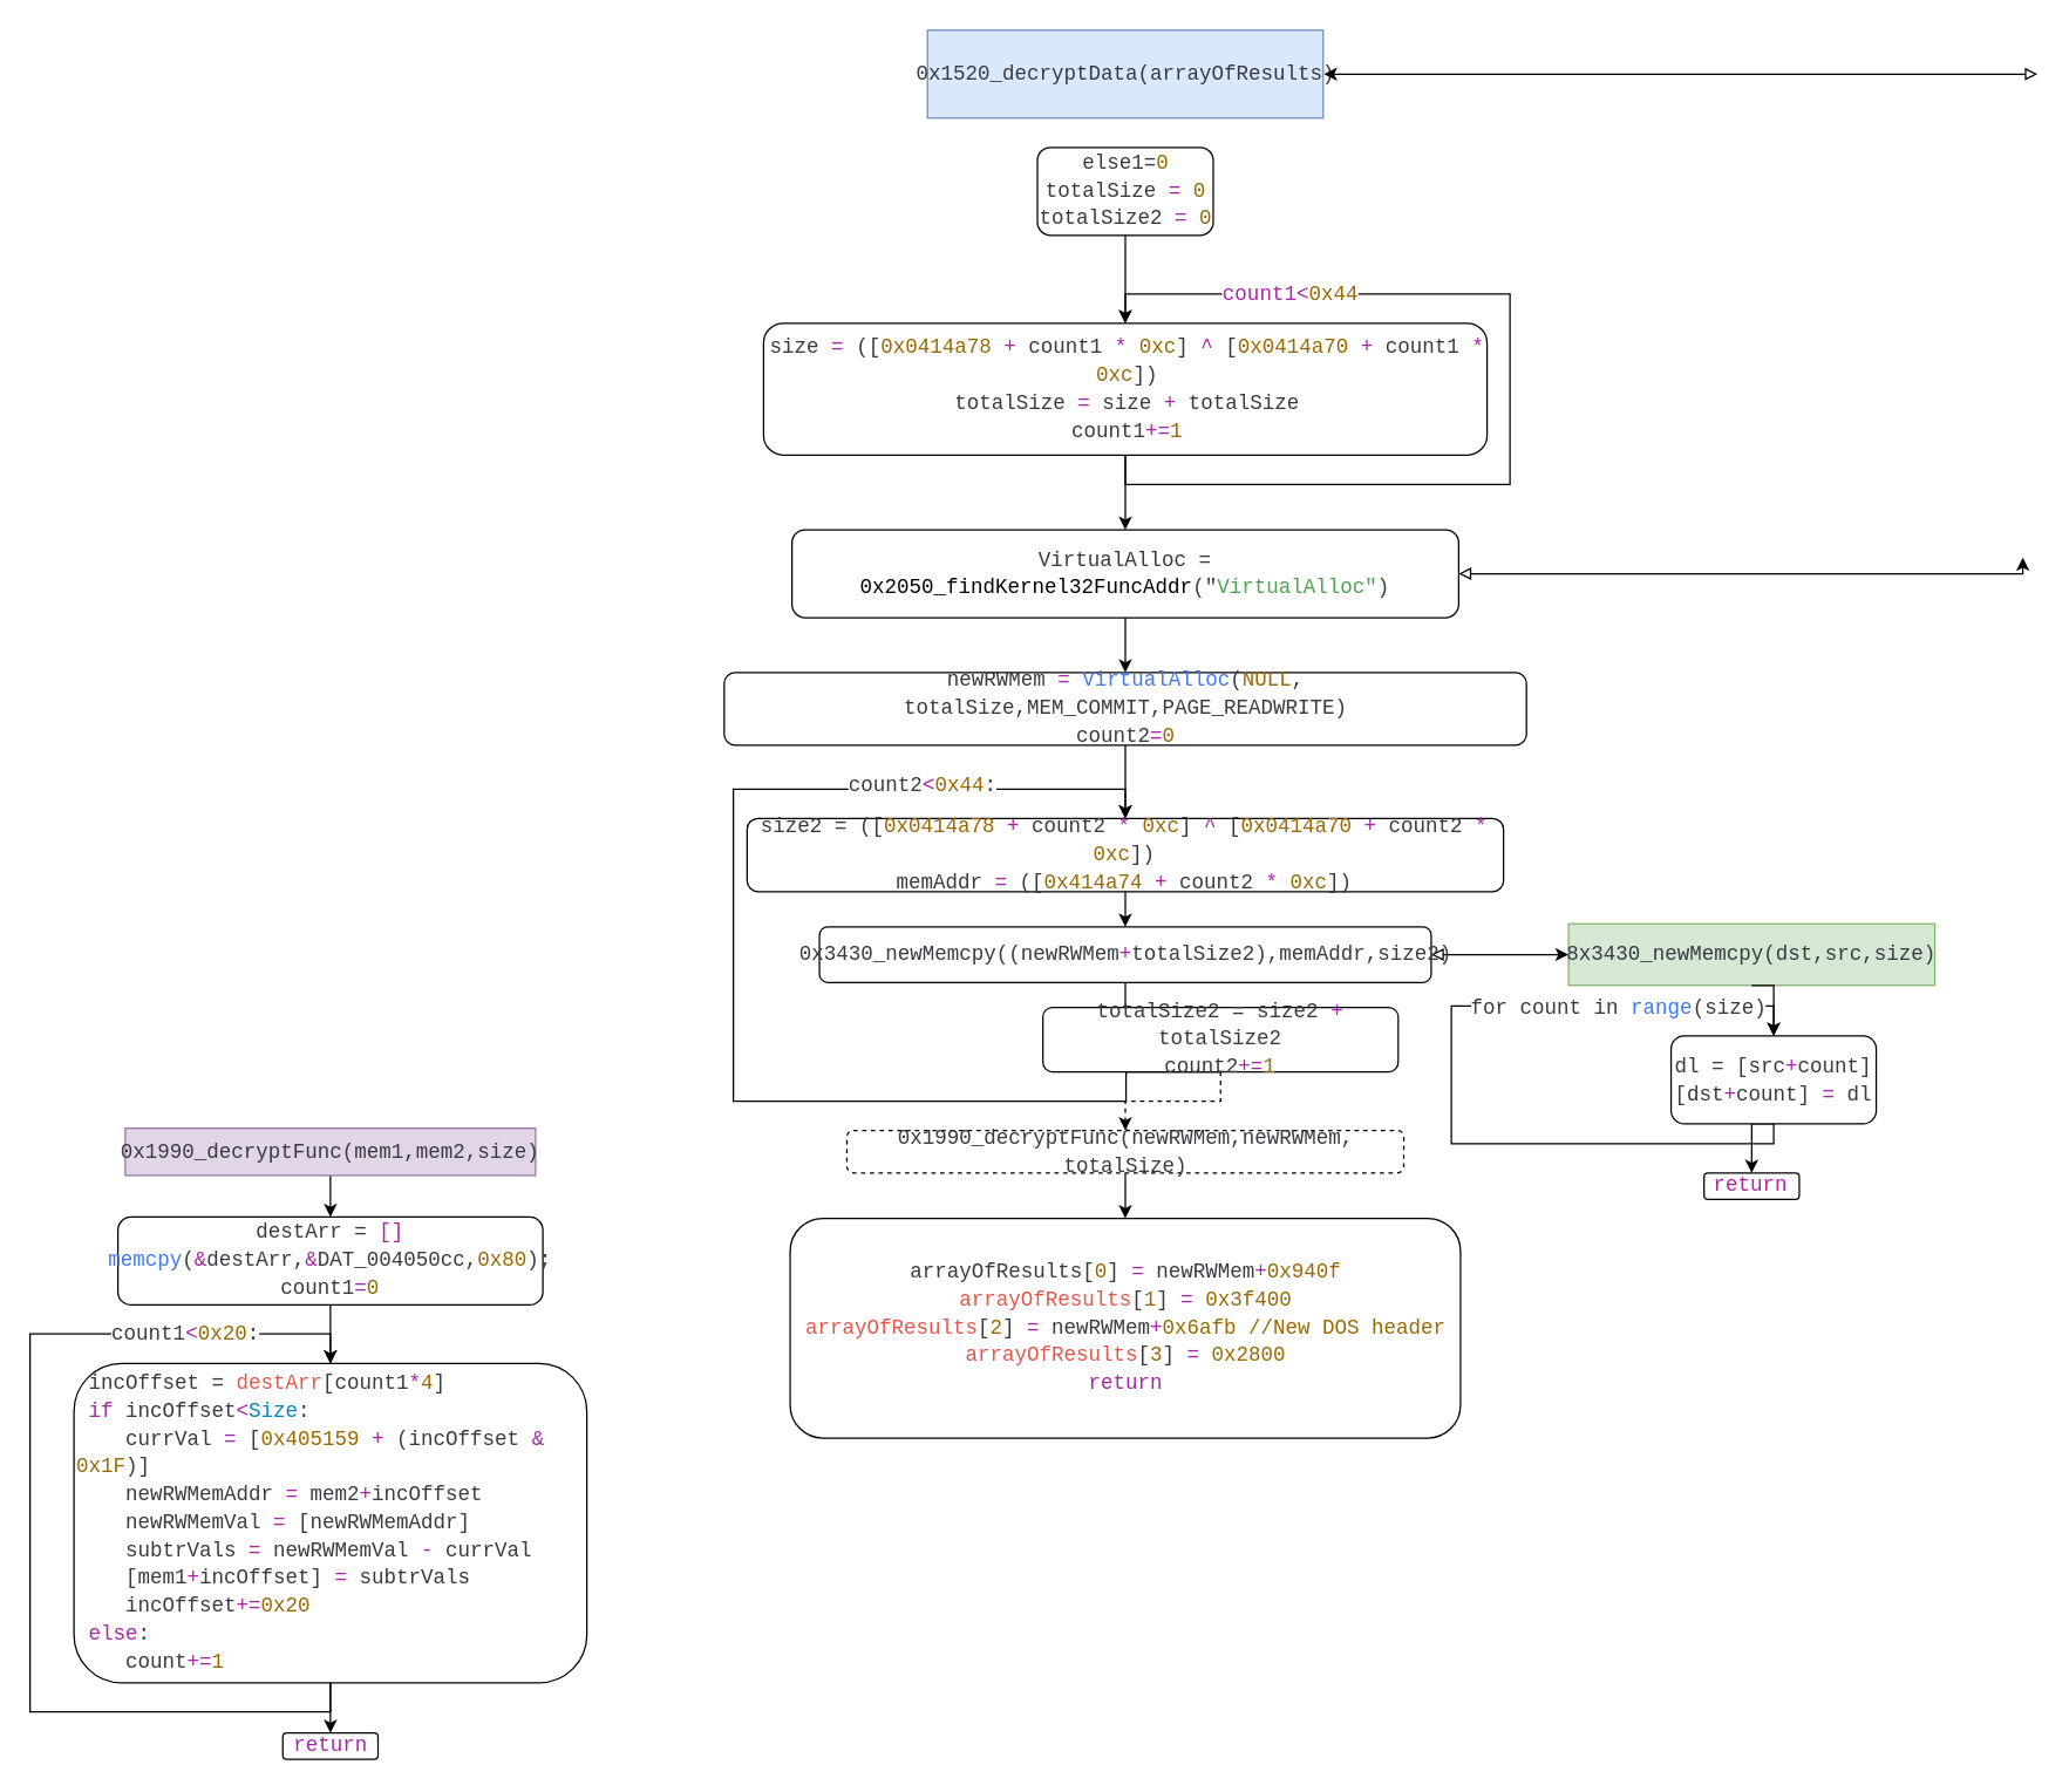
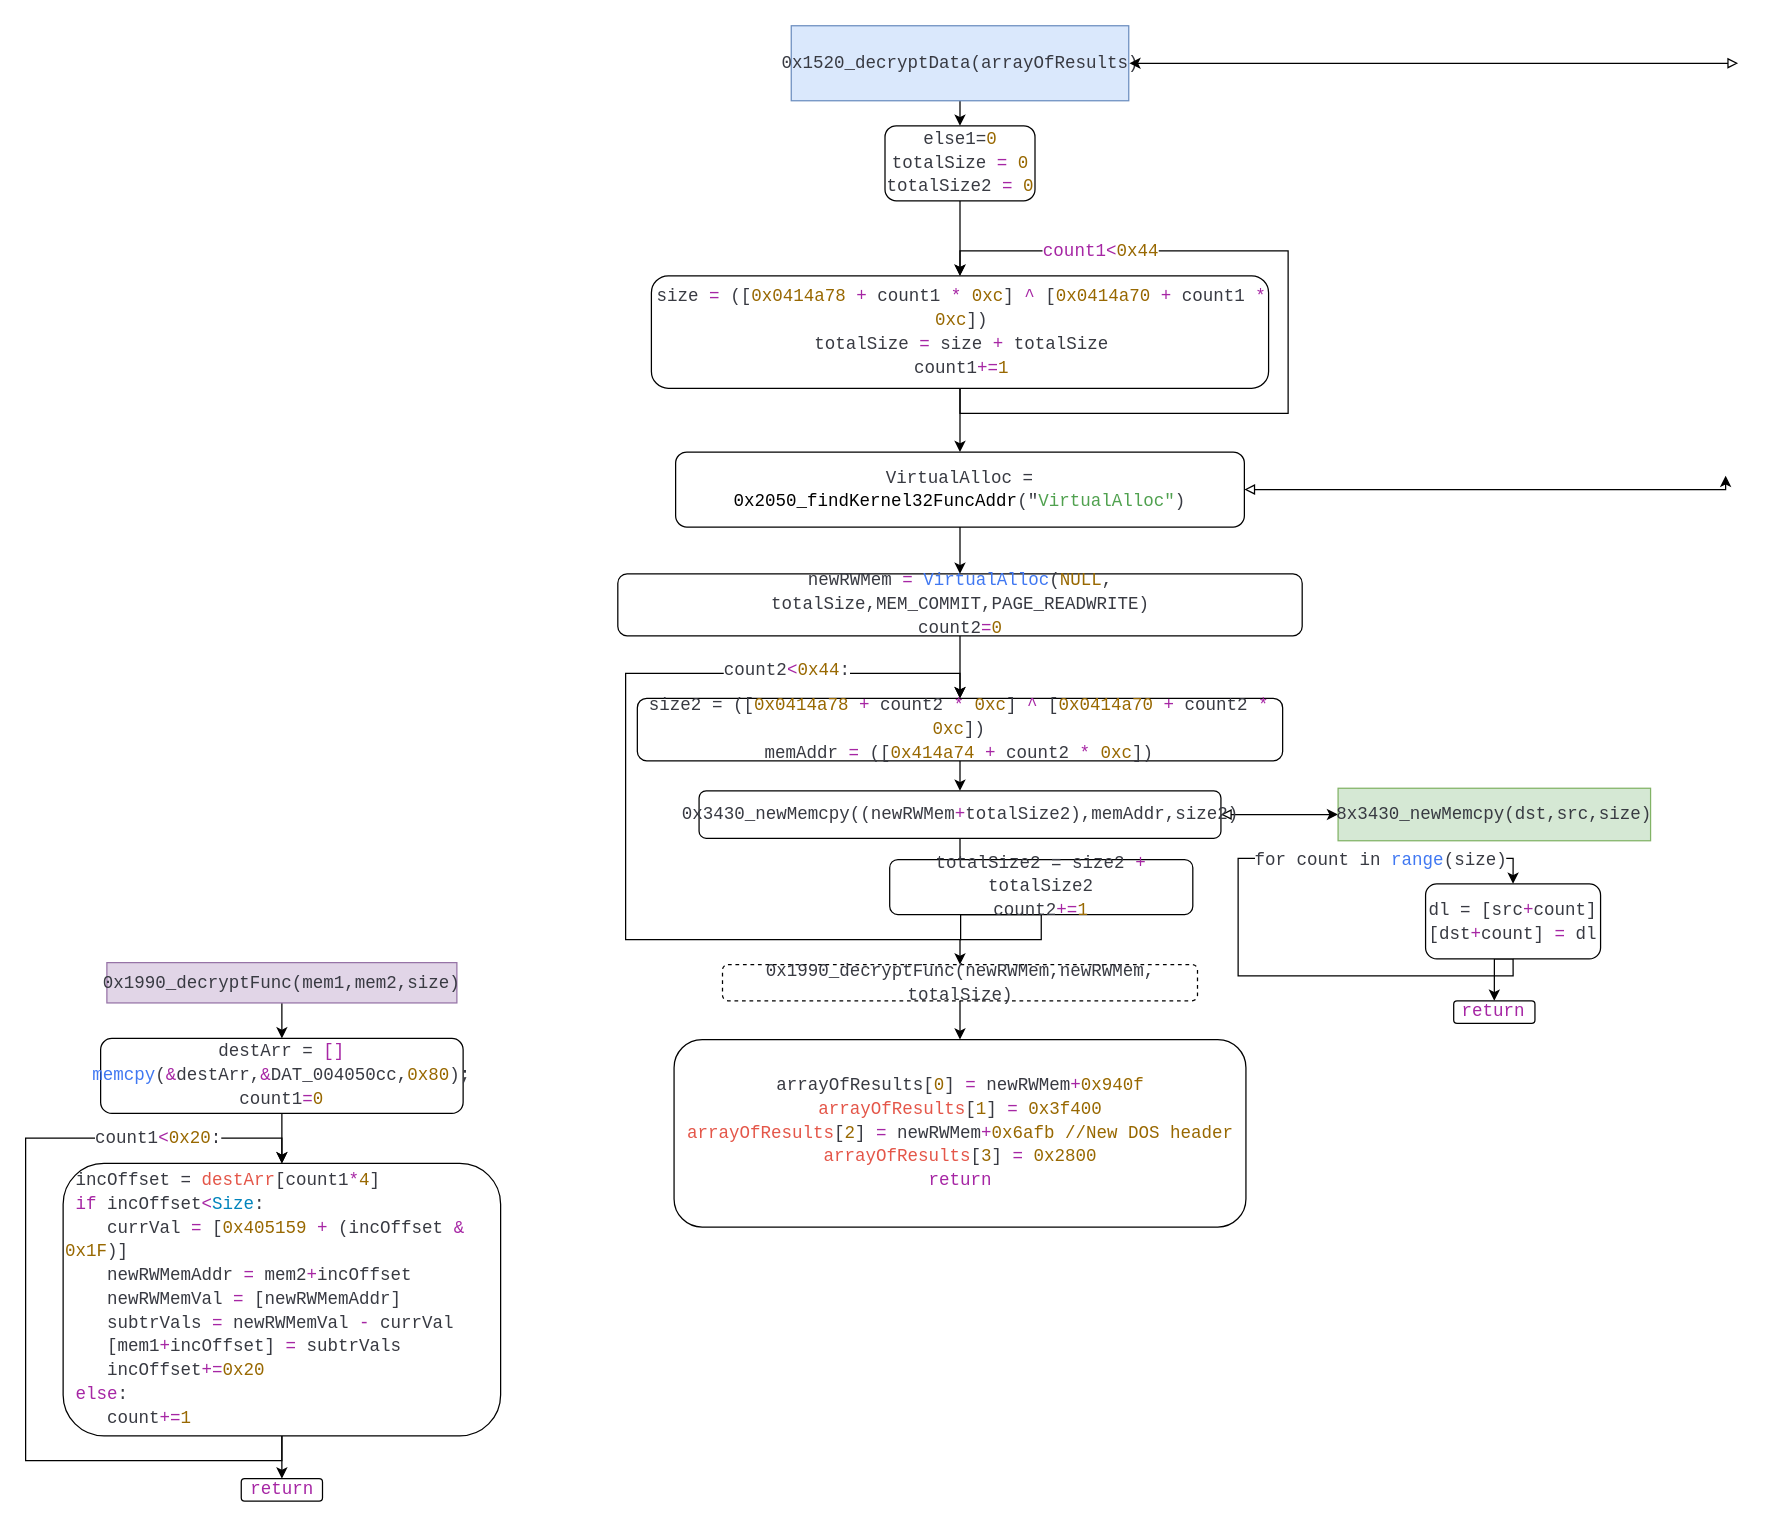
+ <mxCell id="2" style="edgeStyle=orthogonalEdgeStyle;rounded=0;orthogonalLoop=1;jettySize=auto;html=1;exitX=0.5;exitY=1;exitDx=0;exitDy=0;entryX=0.5;entryY=0;entryDx=0;entryDy=0;" edge="1" parent="1" source="3" target="11"><mxGeometry relative="1" as="geometry" /></mxCell>
- <mxCell id="20" style="edgeStyle=orthogonalEdgeStyle;rounded=0;orthogonalLoop=1;jettySize=auto;html=1;exitX=0.5;exitY=1;exitDx=0;exitDy=0;entryX=0.5;entryY=0;entryDx=0;entryDy=0;" edge="1" parent="1" source="19" target="22"><mxGeometry relative="1" as="geometry"><mxPoint x="1194.96" y="718.5" as="sourcePoint" /></mxGeometry></mxCell>
- <mxCell id="28" style="edgeStyle=orthogonalEdgeStyle;rounded=0;orthogonalLoop=1;jettySize=auto;html=1;exitX=0.5;exitY=1;exitDx=0;exitDy=0;entryX=0.5;entryY=0;entryDx=0;entryDy=0;dashed=1;" edge="1" parent="1" source="29" target="31"><mxGeometry relative="1" as="geometry" /></mxCell>
+ <mxCell id="28" style="edgeStyle=orthogonalEdgeStyle;rounded=0;orthogonalLoop=1;jettySize=auto;html=1;exitX=0.5;exitY=1;exitDx=0;exitDy=0;entryX=0.5;entryY=0;entryDx=0;entryDy=0;" edge="1" parent="1" source="29" target="31"><mxGeometry relative="1" as="geometry" /></mxCell>
